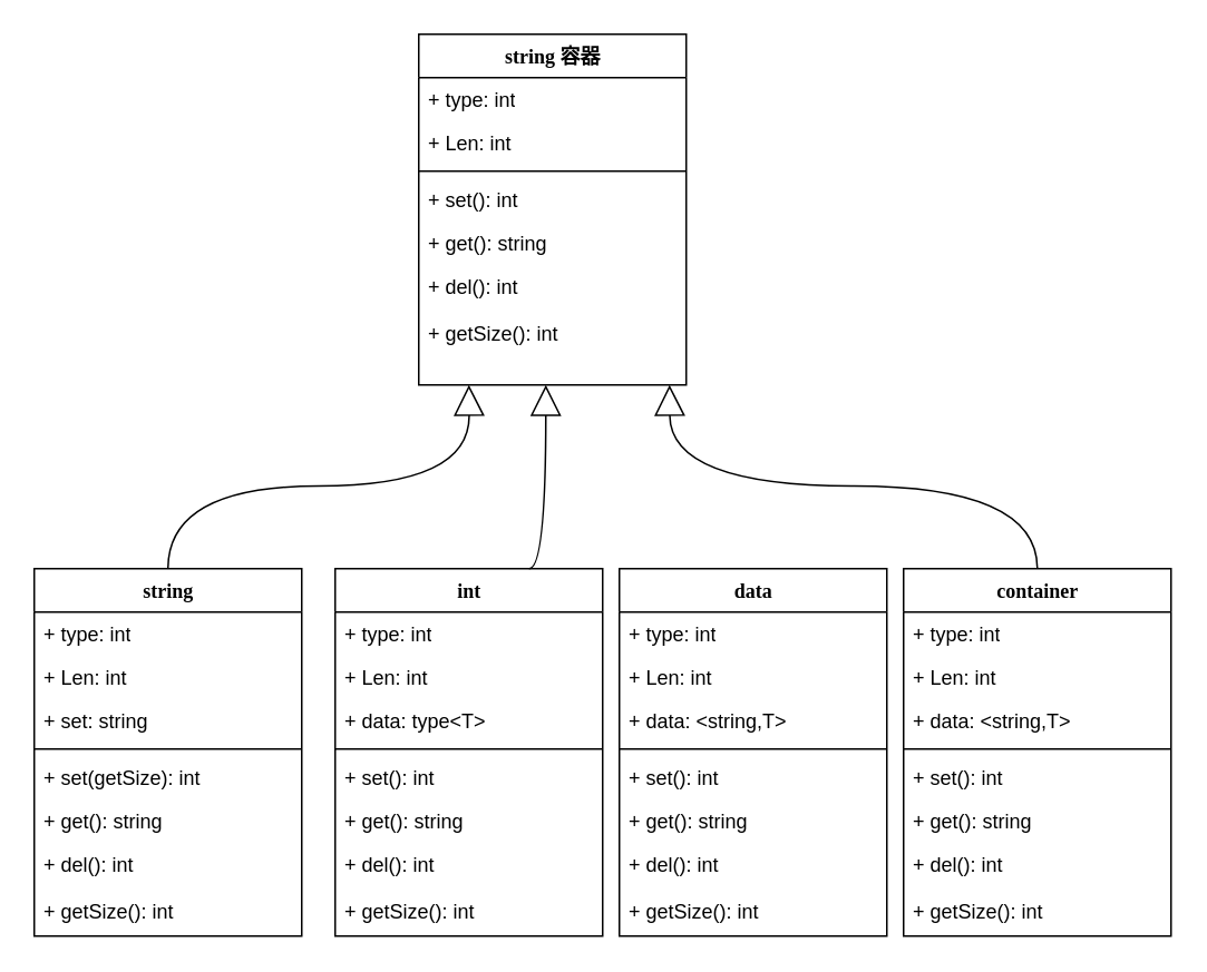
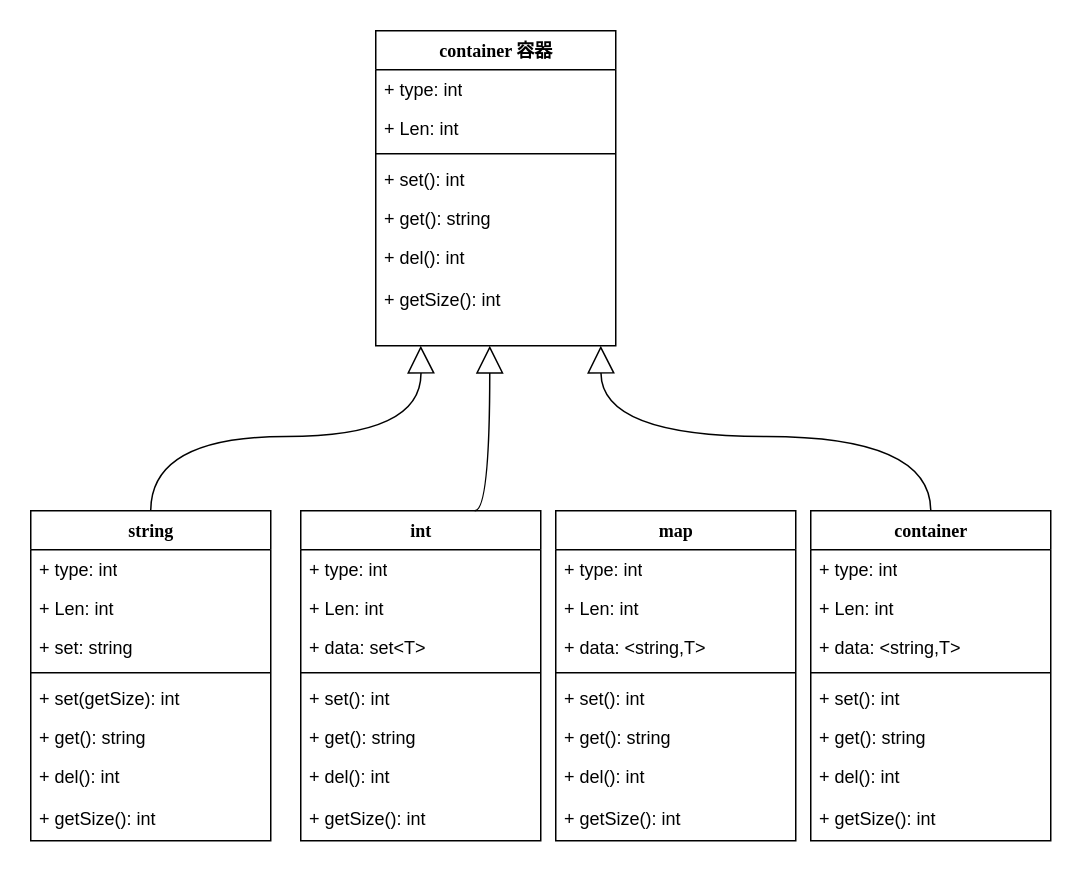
- <mxCell id="2" value="string 容器" style="swimlane;html=1;fontStyle=1;align=center;verticalAlign=top;childLayout=stackLayout;horizontal=1;startSize=26;horizontalStack=0;resizeParent=1;resizeLast=0;collapsible=1;marginBottom=0;swimlaneFillColor=#ffffff;rounded=0;shadow=0;comic=0;labelBackgroundColor=none;strokeWidth=1;fillColor=none;fontFamily=Verdana;fontSize=12;" parent="1" vertex="1"><mxGeometry x="250" y="20" width="160" height="210" as="geometry" /></mxCell>
+ <mxCell id="2" value="container 容器" style="swimlane;html=1;fontStyle=1;align=center;verticalAlign=top;childLayout=stackLayout;horizontal=1;startSize=26;horizontalStack=0;resizeParent=1;resizeLast=0;collapsible=1;marginBottom=0;swimlaneFillColor=#ffffff;rounded=0;shadow=0;comic=0;labelBackgroundColor=none;strokeWidth=1;fillColor=none;fontFamily=Verdana;fontSize=12;" parent="1" vertex="1"><mxGeometry x="250" y="20" width="160" height="210" as="geometry" /></mxCell>
- <mxCell id="30" value="data" style="swimlane;html=1;fontStyle=1;align=center;verticalAlign=top;childLayout=stackLayout;horizontal=1;startSize=26;horizontalStack=0;resizeParent=1;resizeLast=0;collapsible=1;marginBottom=0;swimlaneFillColor=#ffffff;rounded=0;shadow=0;comic=0;labelBackgroundColor=none;strokeWidth=1;fillColor=none;fontFamily=Verdana;fontSize=12;" vertex="1" parent="1"><mxGeometry x="370" y="340" width="160" height="220" as="geometry" /></mxCell>
+ <mxCell id="30" value="map" style="swimlane;html=1;fontStyle=1;align=center;verticalAlign=top;childLayout=stackLayout;horizontal=1;startSize=26;horizontalStack=0;resizeParent=1;resizeLast=0;collapsible=1;marginBottom=0;swimlaneFillColor=#ffffff;rounded=0;shadow=0;comic=0;labelBackgroundColor=none;strokeWidth=1;fillColor=none;fontFamily=Verdana;fontSize=12;" vertex="1" parent="1"><mxGeometry x="370" y="340" width="160" height="220" as="geometry" /></mxCell>
- <mxCell id="24" value="+ data: type&amp;lt;T&amp;gt;" style="text;html=1;strokeColor=none;fillColor=none;align=left;verticalAlign=top;spacingLeft=4;spacingRight=4;whiteSpace=wrap;overflow=hidden;rotatable=0;points=[[0,0.5],[1,0.5]];portConstraint=eastwest;" vertex="1" parent="21"><mxGeometry y="78" width="160" height="26" as="geometry" /></mxCell>
+ <mxCell id="24" value="+ data: set&amp;lt;T&amp;gt;" style="text;html=1;strokeColor=none;fillColor=none;align=left;verticalAlign=top;spacingLeft=4;spacingRight=4;whiteSpace=wrap;overflow=hidden;rotatable=0;points=[[0,0.5],[1,0.5]];portConstraint=eastwest;" vertex="1" parent="21"><mxGeometry y="78" width="160" height="26" as="geometry" /></mxCell>
